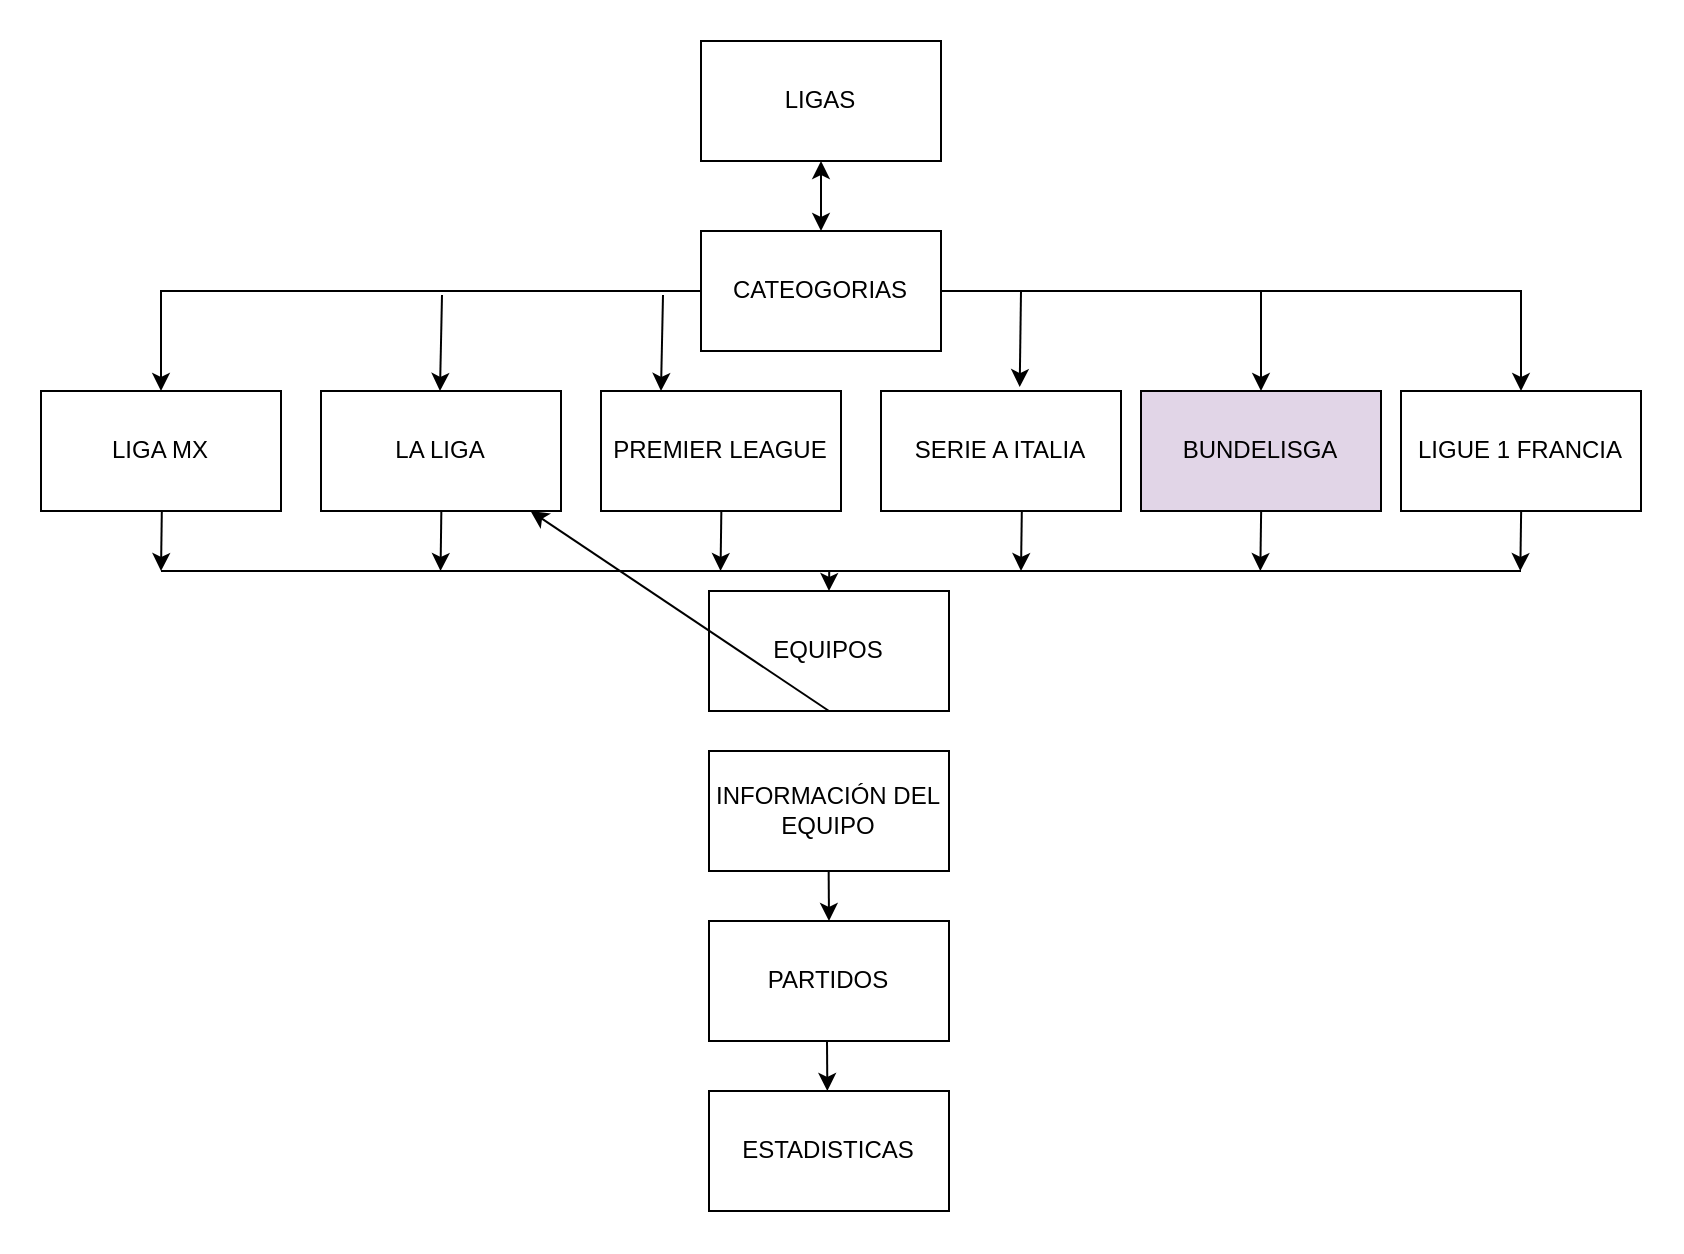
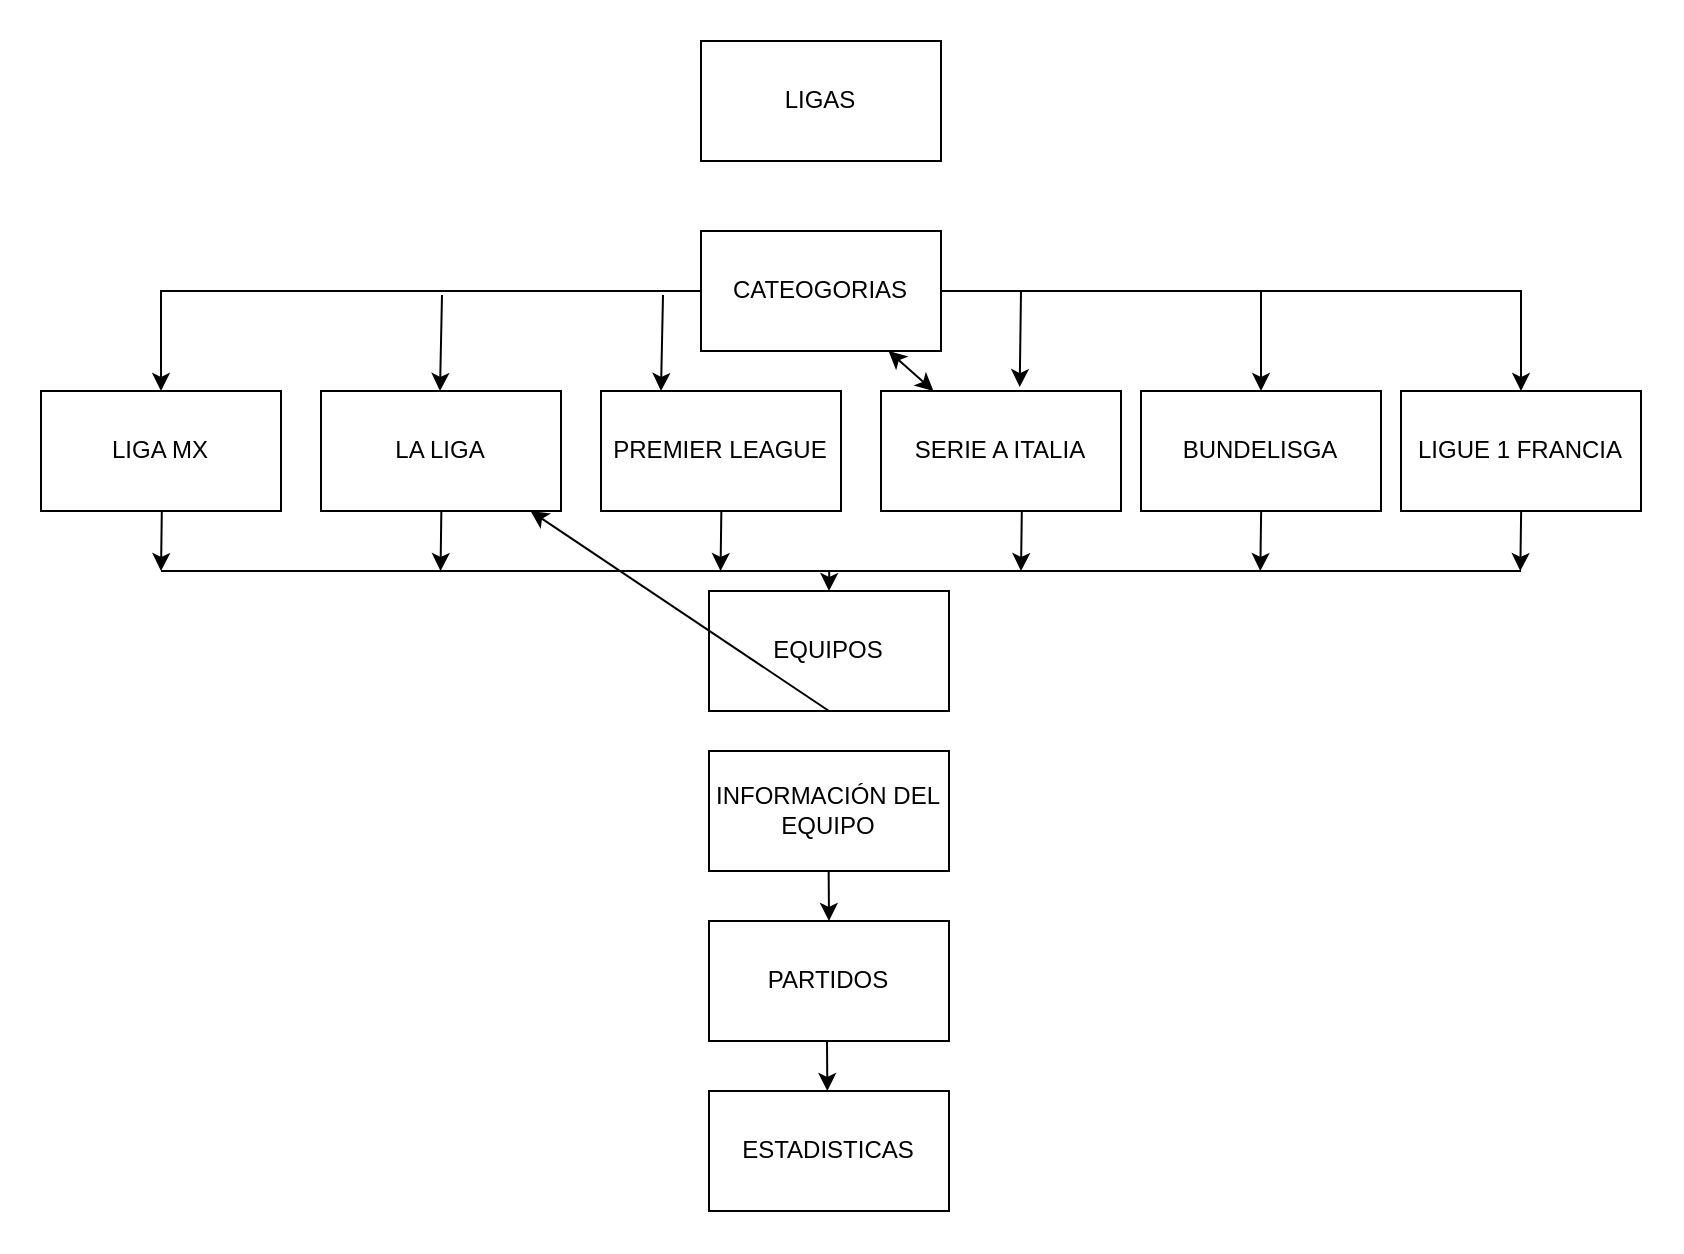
- <mxCell id="14" value="" style="endArrow=classic;startArrow=classic;html=1;rounded=0;entryX=0.5;entryY=1;entryDx=0;entryDy=0;" edge="1" parent="1" source="6" target="5"><mxGeometry width="50" height="50" relative="1" as="geometry"><mxPoint x="364" y="145" as="sourcePoint" /><mxPoint x="414" y="95" as="targetPoint" /></mxGeometry></mxCell>
+ <mxCell id="14" value="" style="endArrow=classic;startArrow=classic;html=1;rounded=0;" edge="1" parent="1" source="6" target="7"><mxGeometry width="50" height="50" relative="1" as="geometry"><mxPoint x="364" y="145" as="sourcePoint" /><mxPoint x="414" y="95" as="targetPoint" /></mxGeometry></mxCell>
- <mxCell id="3" value="BUNDELISGA" style="rounded=0;whiteSpace=wrap;html=1;fillColor=#e1d5e7;" vertex="1" parent="1"><mxGeometry x="570" y="195" width="120" height="60" as="geometry" /></mxCell>
+ <mxCell id="3" value="BUNDELISGA" style="rounded=0;whiteSpace=wrap;html=1;" vertex="1" parent="1"><mxGeometry x="570" y="195" width="120" height="60" as="geometry" /></mxCell>
